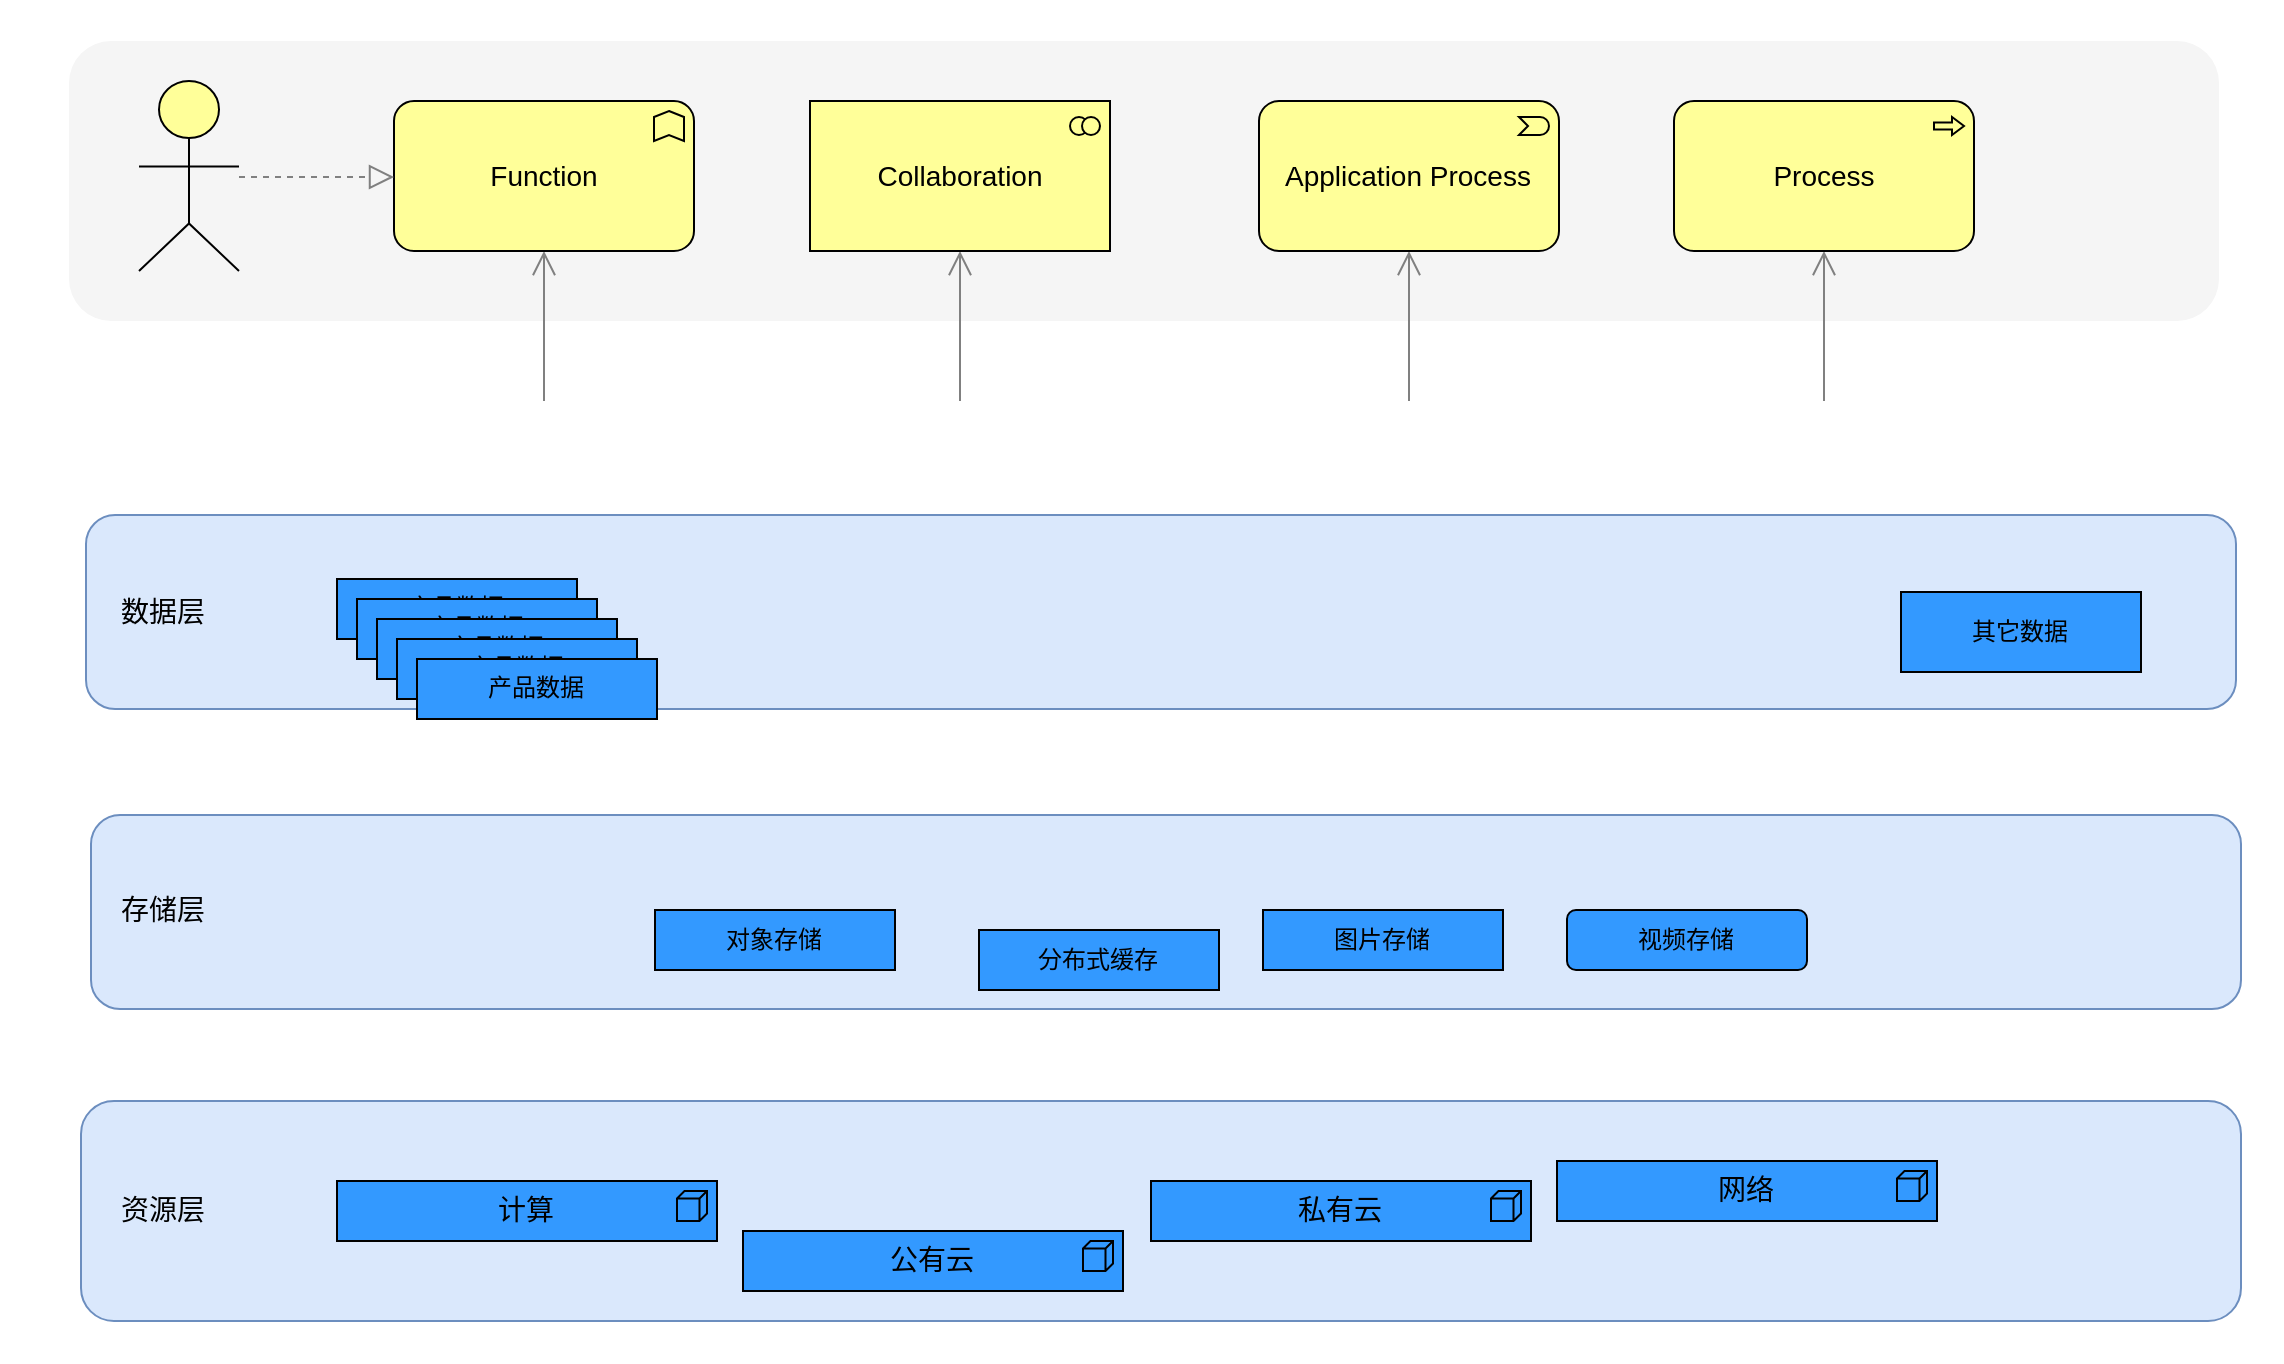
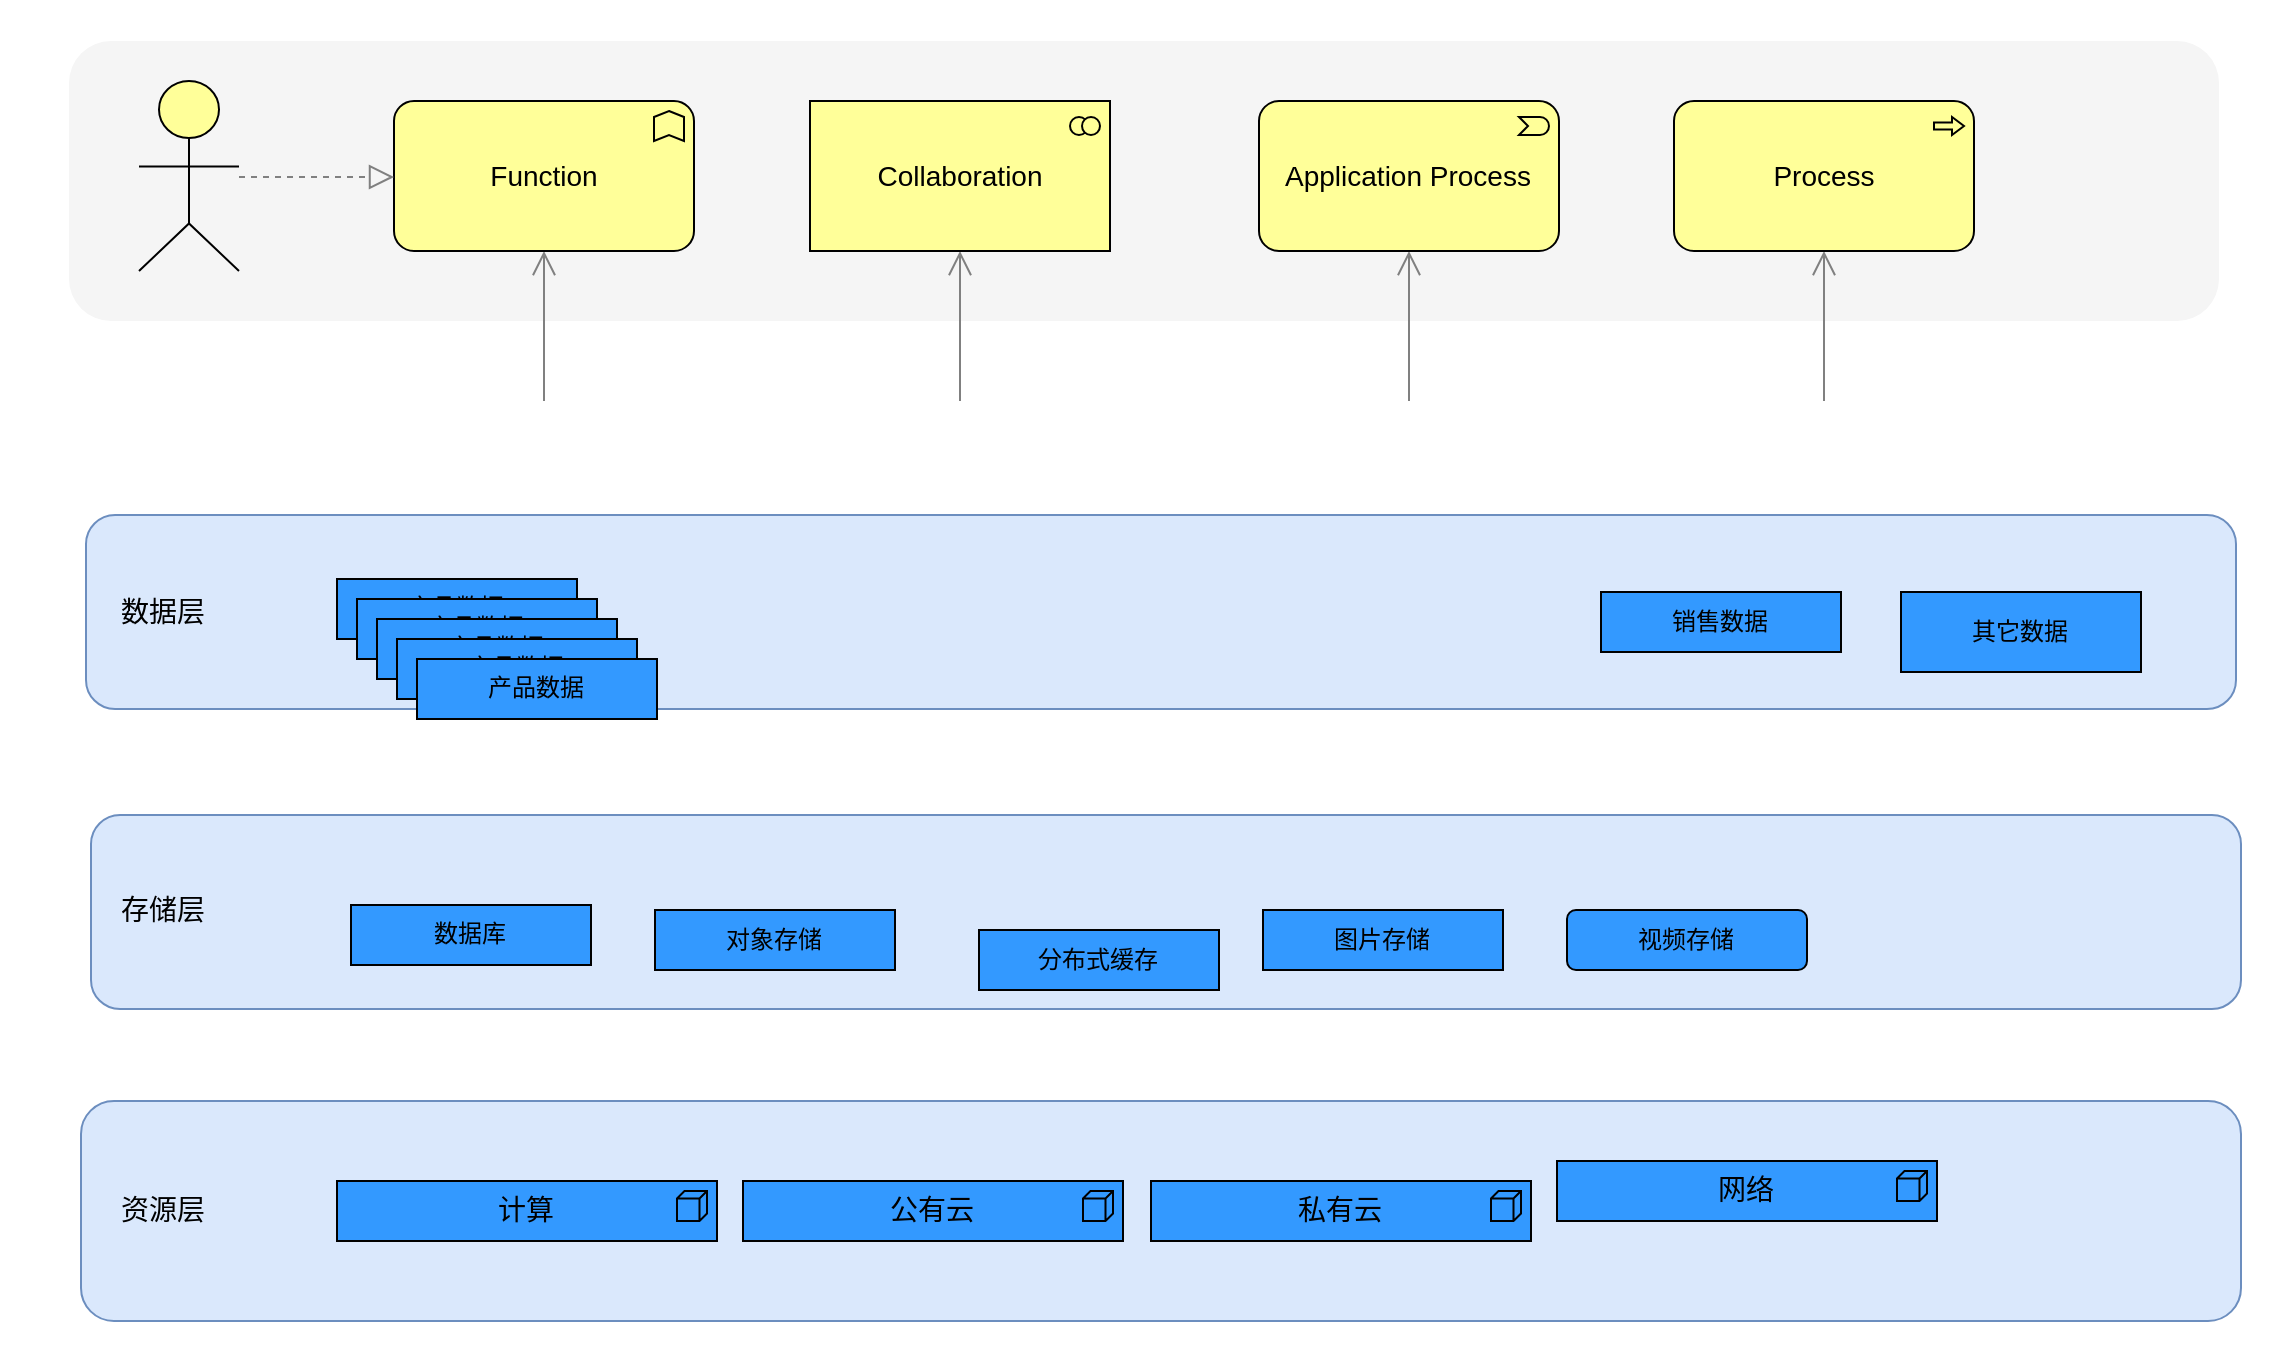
+ <mxCell id="33" value="&lt;div style=&quot;text-align: start;&quot;&gt;&lt;font style=&quot;vertical-align: inherit;&quot;&gt;&lt;font style=&quot;vertical-align: inherit;&quot;&gt;销售数据&lt;/font&gt;&lt;/font&gt;&lt;/div&gt;" style="rounded=0;whiteSpace=wrap;html=1;fillColor=#3399FF;" vertex="1" parent="1"><mxGeometry x="800" y="295.5" width="120" height="30" as="geometry" /></mxCell>
+ <mxCell id="21" value="&lt;font style=&quot;vertical-align: inherit;&quot;&gt;&lt;font style=&quot;vertical-align: inherit;&quot;&gt;数据库&lt;/font&gt;&lt;/font&gt;" style="rounded=0;whiteSpace=wrap;html=1;fillColor=#3399FF;" vertex="1" parent="1"><mxGeometry x="175" y="452" width="120" height="30" as="geometry" /></mxCell>
- <mxCell id="17" value="公有云" style="html=1;whiteSpace=wrap;fillColor=#3399FF;shape=mxgraph.archimate3.application;appType=node;archiType=square;fontSize=14;verticalAlign=top;rounded=1;" vertex="1" parent="1"><mxGeometry x="371" y="615" width="190" height="30" as="geometry" /></mxCell>
+ <mxCell id="17" value="公有云" style="html=1;whiteSpace=wrap;fillColor=#3399FF;shape=mxgraph.archimate3.application;appType=node;archiType=square;fontSize=14;verticalAlign=top;rounded=1;" vertex="1" parent="1"><mxGeometry x="371" y="590" width="190" height="30" as="geometry" /></mxCell>
